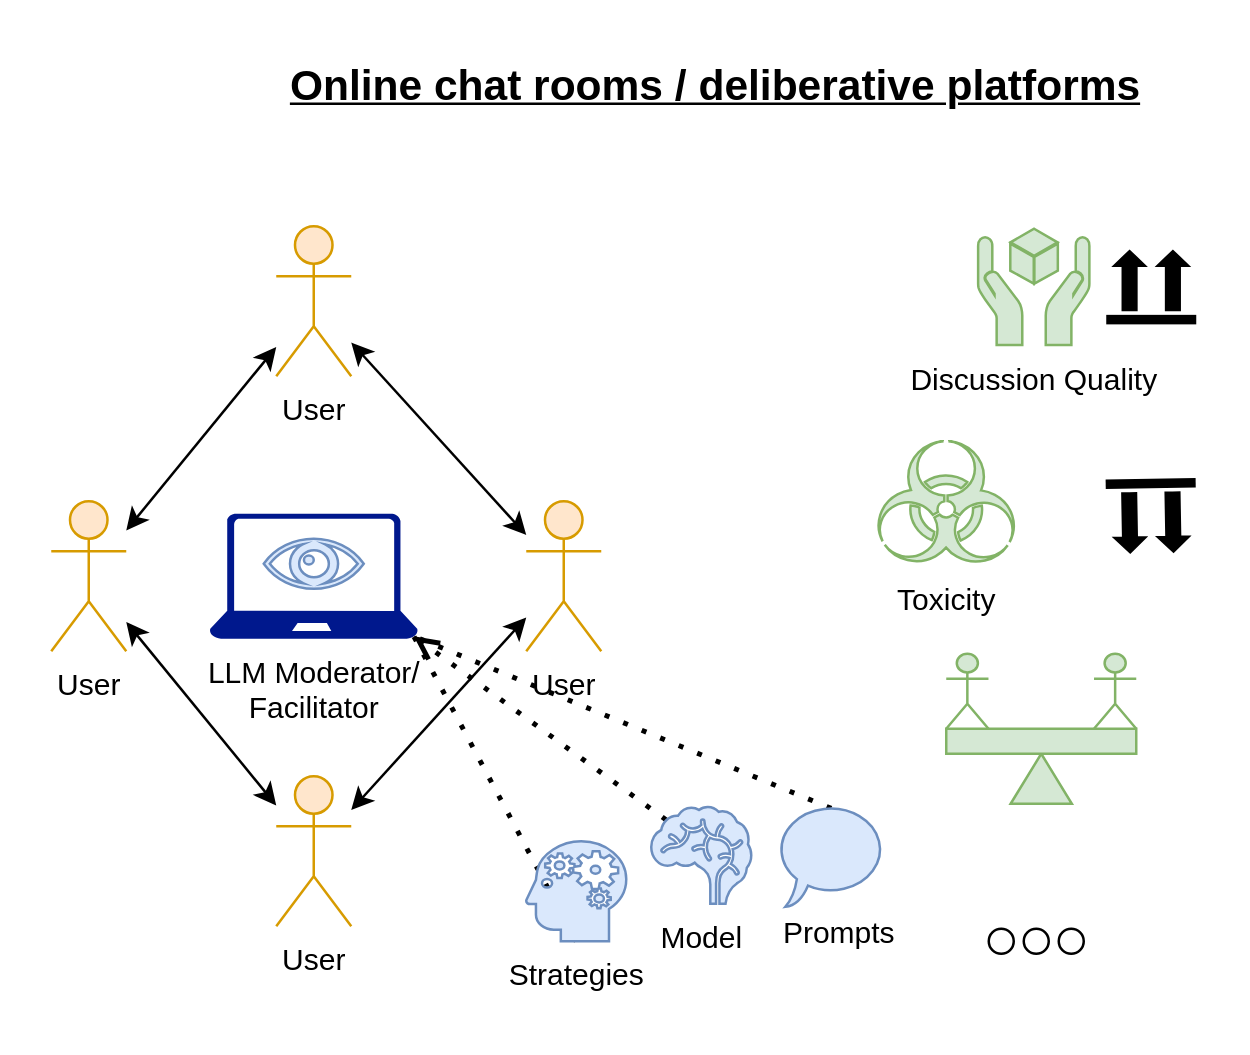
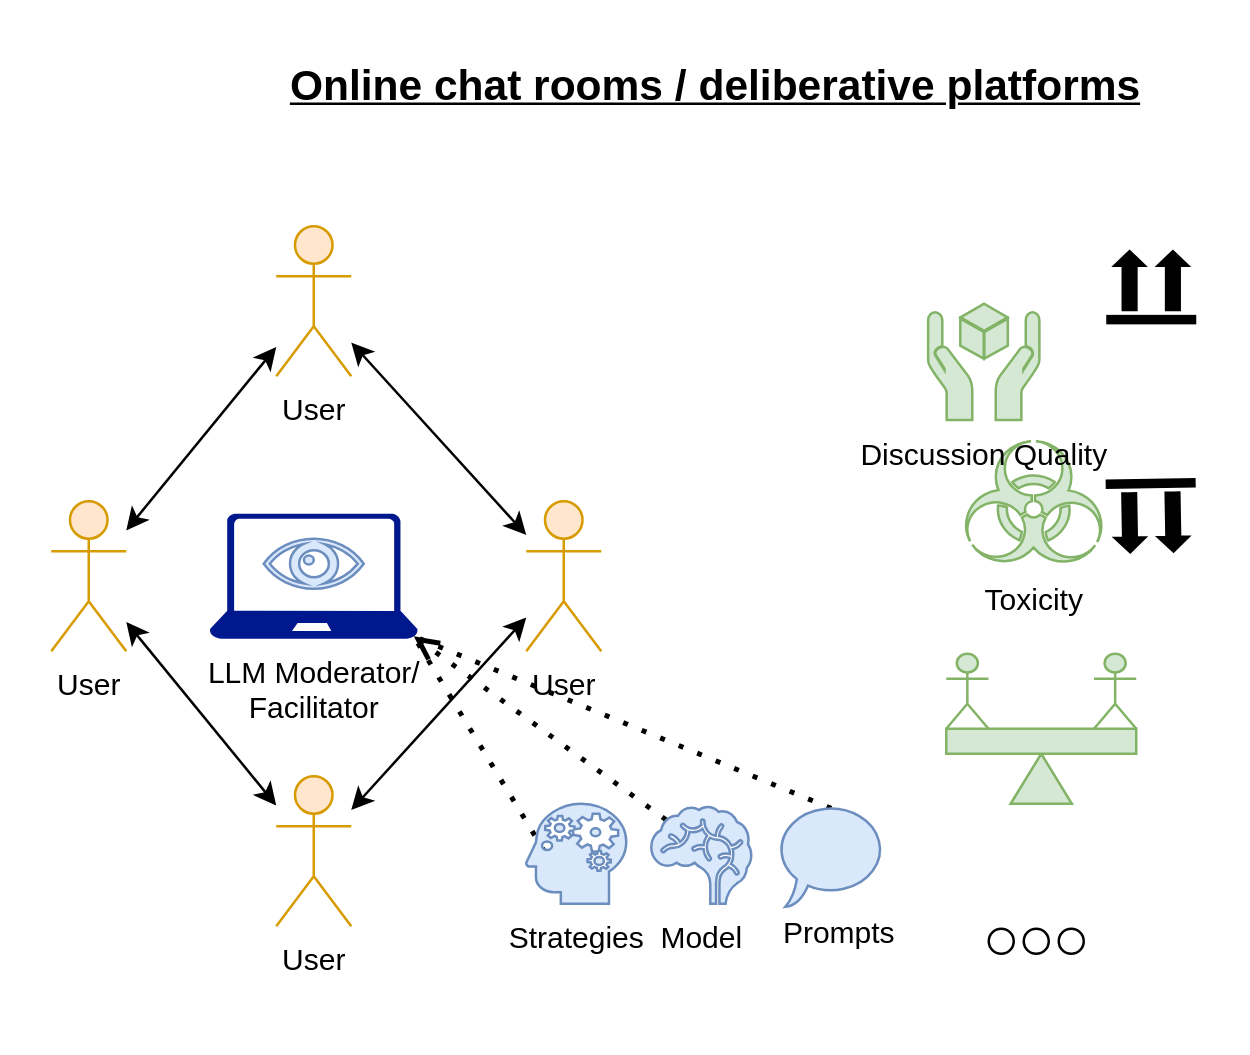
- <mxCell id="10" value="Discussion Quality" style="shape=mxgraph.signs.safety.handle_with_care;html=1;pointerEvents=1;fillColor=#d5e8d4;strokeColor=#82b366;verticalLabelPosition=bottom;verticalAlign=top;align=center;sketch=0;" parent="7" vertex="1"><mxGeometry x="238.75" y="1" width="44.5" height="46.5" as="geometry" /></mxCell>
+ <mxCell id="10" value="Discussion Quality" style="shape=mxgraph.signs.safety.handle_with_care;html=1;pointerEvents=1;fillColor=#d5e8d4;strokeColor=#82b366;verticalLabelPosition=bottom;verticalAlign=top;align=center;sketch=0;" parent="7" vertex="1"><mxGeometry x="218.75" y="31" width="44.5" height="46.5" as="geometry" /></mxCell>
- <mxCell id="9" value="Toxicity" style="shape=mxgraph.signs.safety.biohazard;html=1;pointerEvents=1;fillColor=#d5e8d4;strokeColor=#82b366;verticalLabelPosition=bottom;verticalAlign=top;align=center;sketch=0;" parent="7" vertex="1"><mxGeometry x="197" y="86" width="58" height="50" as="geometry" /></mxCell>
+ <mxCell id="9" value="Toxicity" style="shape=mxgraph.signs.safety.biohazard;html=1;pointerEvents=1;fillColor=#d5e8d4;strokeColor=#82b366;verticalLabelPosition=bottom;verticalAlign=top;align=center;sketch=0;" parent="7" vertex="1"><mxGeometry x="232" y="86" width="58" height="50" as="geometry" /></mxCell>
- <mxCell id="18" value="Strategies" style="shape=mxgraph.signs.healthcare.mental_health;html=1;pointerEvents=1;fillColor=#dae8fc;strokeColor=#6c8ebf;verticalLabelPosition=bottom;verticalAlign=top;align=center;sketch=0;" parent="7" vertex="1"><mxGeometry x="58" y="246" width="40" height="40" as="geometry" /></mxCell>
+ <mxCell id="18" value="Strategies" style="shape=mxgraph.signs.healthcare.mental_health;html=1;pointerEvents=1;fillColor=#dae8fc;strokeColor=#6c8ebf;verticalLabelPosition=bottom;verticalAlign=top;align=center;sketch=0;" parent="7" vertex="1"><mxGeometry x="58" y="231" width="40" height="40" as="geometry" /></mxCell>
